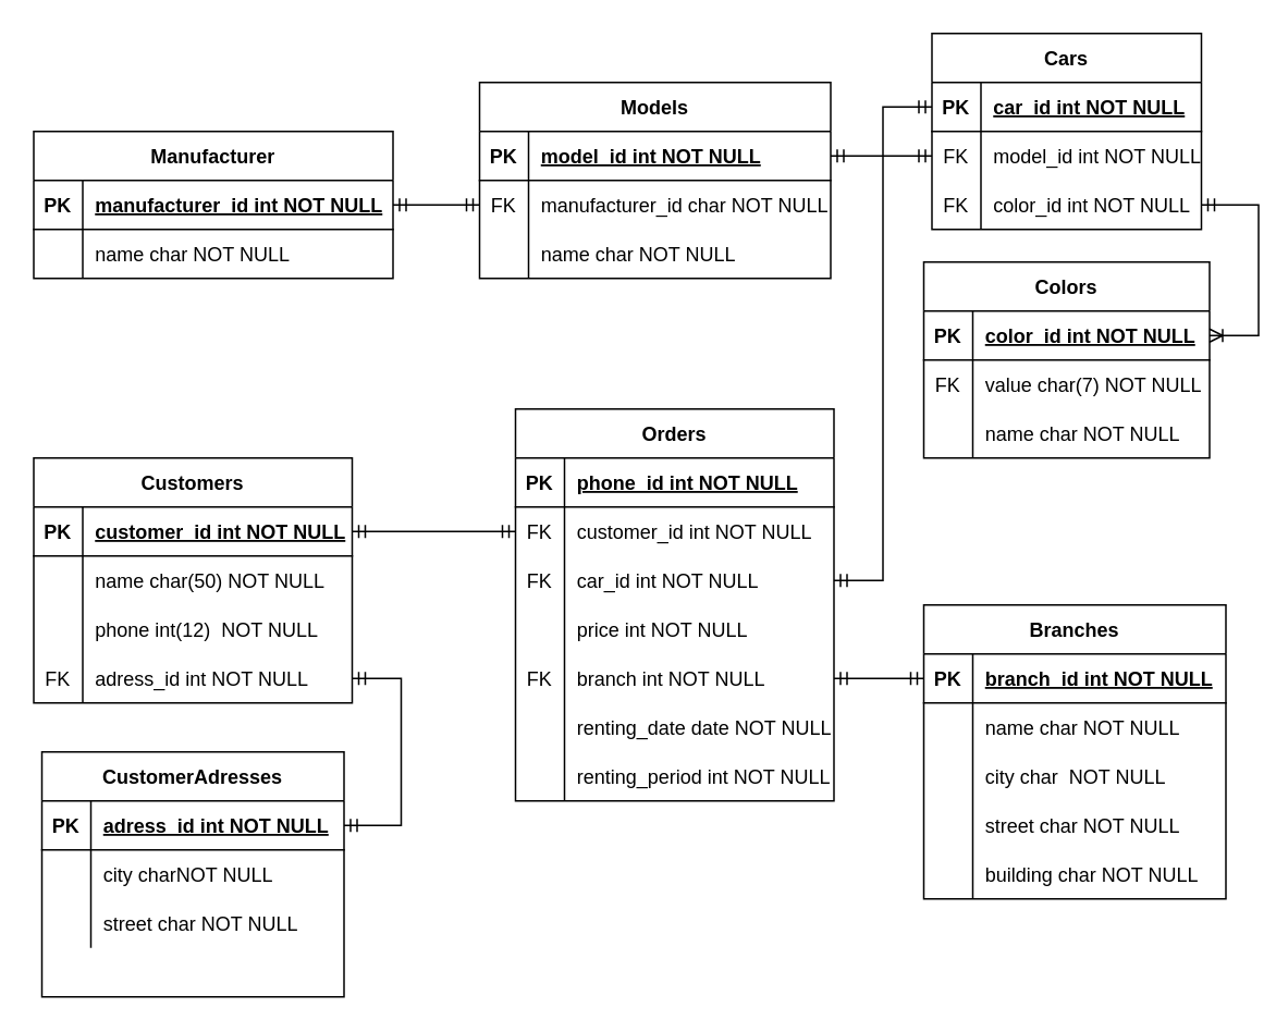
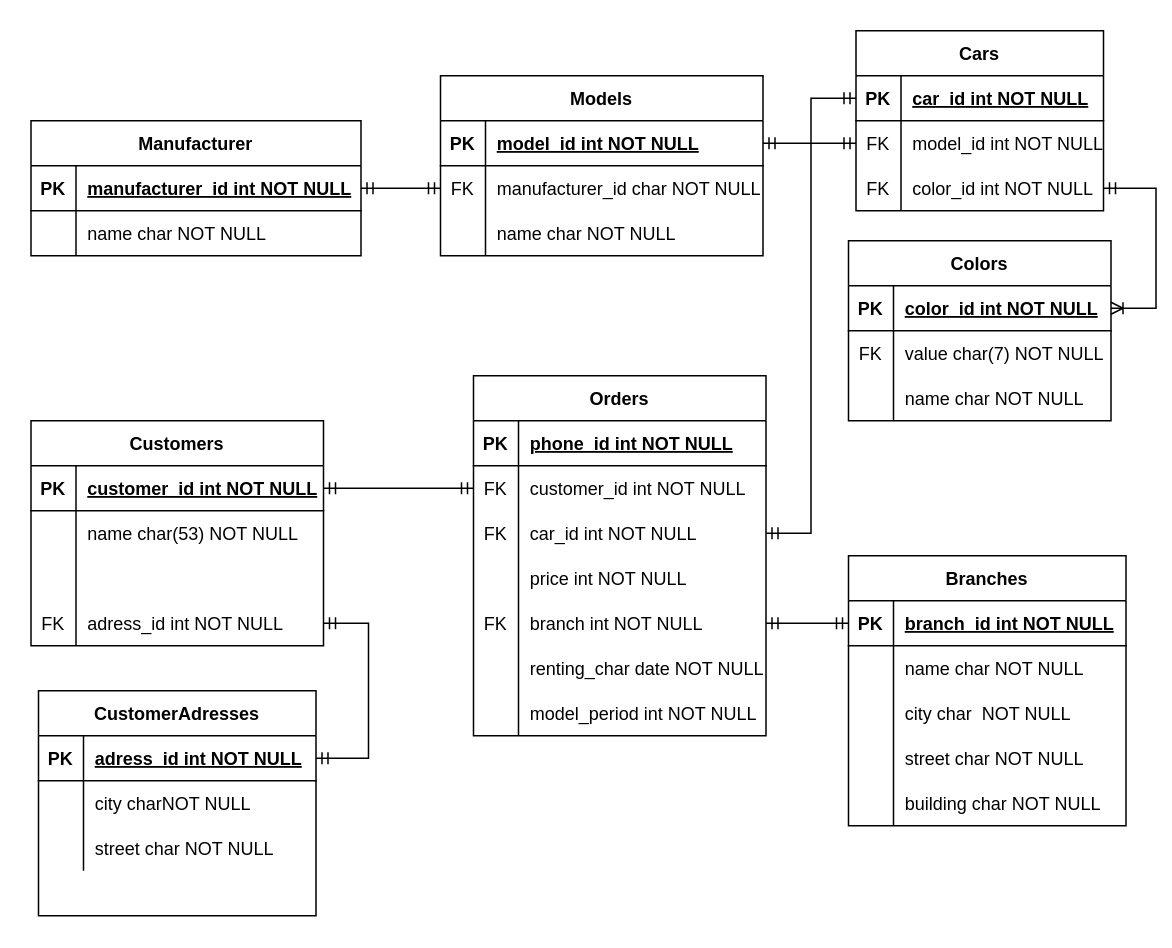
- <mxCell id="40" value="name char(50) NOT NULL" style="shape=partialRectangle;overflow=hidden;connectable=0;fillColor=none;top=0;left=0;bottom=0;right=0;align=left;spacingLeft=6;" parent="38" vertex="1"><mxGeometry x="30" width="165" height="30" as="geometry"><mxRectangle width="165" height="30" as="alternateBounds" /></mxGeometry></mxCell>
+ <mxCell id="40" value="name char(53) NOT NULL" style="shape=partialRectangle;overflow=hidden;connectable=0;fillColor=none;top=0;left=0;bottom=0;right=0;align=left;spacingLeft=6;" parent="38" vertex="1"><mxGeometry x="30" width="165" height="30" as="geometry"><mxRectangle width="165" height="30" as="alternateBounds" /></mxGeometry></mxCell>
- <mxCell id="43" value="phone int(12)  NOT NULL" style="shape=partialRectangle;overflow=hidden;connectable=0;fillColor=none;top=0;left=0;bottom=0;right=0;align=left;spacingLeft=6;" parent="41" vertex="1"><mxGeometry x="30" width="165" height="30" as="geometry"><mxRectangle width="165" height="30" as="alternateBounds" /></mxGeometry></mxCell>
- <mxCell id="20" value="renting_date date NOT NULL" style="shape=partialRectangle;overflow=hidden;connectable=0;fillColor=none;top=0;left=0;bottom=0;right=0;align=left;spacingLeft=6;" parent="18" vertex="1"><mxGeometry x="30" width="165" height="30" as="geometry"><mxRectangle width="165" height="30" as="alternateBounds" /></mxGeometry></mxCell>
+ <mxCell id="20" value="renting_char date NOT NULL" style="shape=partialRectangle;overflow=hidden;connectable=0;fillColor=none;top=0;left=0;bottom=0;right=0;align=left;spacingLeft=6;" parent="18" vertex="1"><mxGeometry x="30" width="165" height="30" as="geometry"><mxRectangle width="165" height="30" as="alternateBounds" /></mxGeometry></mxCell>
- <mxCell id="23" value="renting_period int NOT NULL" style="shape=partialRectangle;overflow=hidden;connectable=0;fillColor=none;top=0;left=0;bottom=0;right=0;align=left;spacingLeft=6;" parent="21" vertex="1"><mxGeometry x="30" width="165" height="30" as="geometry"><mxRectangle width="165" height="30" as="alternateBounds" /></mxGeometry></mxCell>
+ <mxCell id="23" value="model_period int NOT NULL" style="shape=partialRectangle;overflow=hidden;connectable=0;fillColor=none;top=0;left=0;bottom=0;right=0;align=left;spacingLeft=6;" parent="21" vertex="1"><mxGeometry x="30" width="165" height="30" as="geometry"><mxRectangle width="165" height="30" as="alternateBounds" /></mxGeometry></mxCell>
